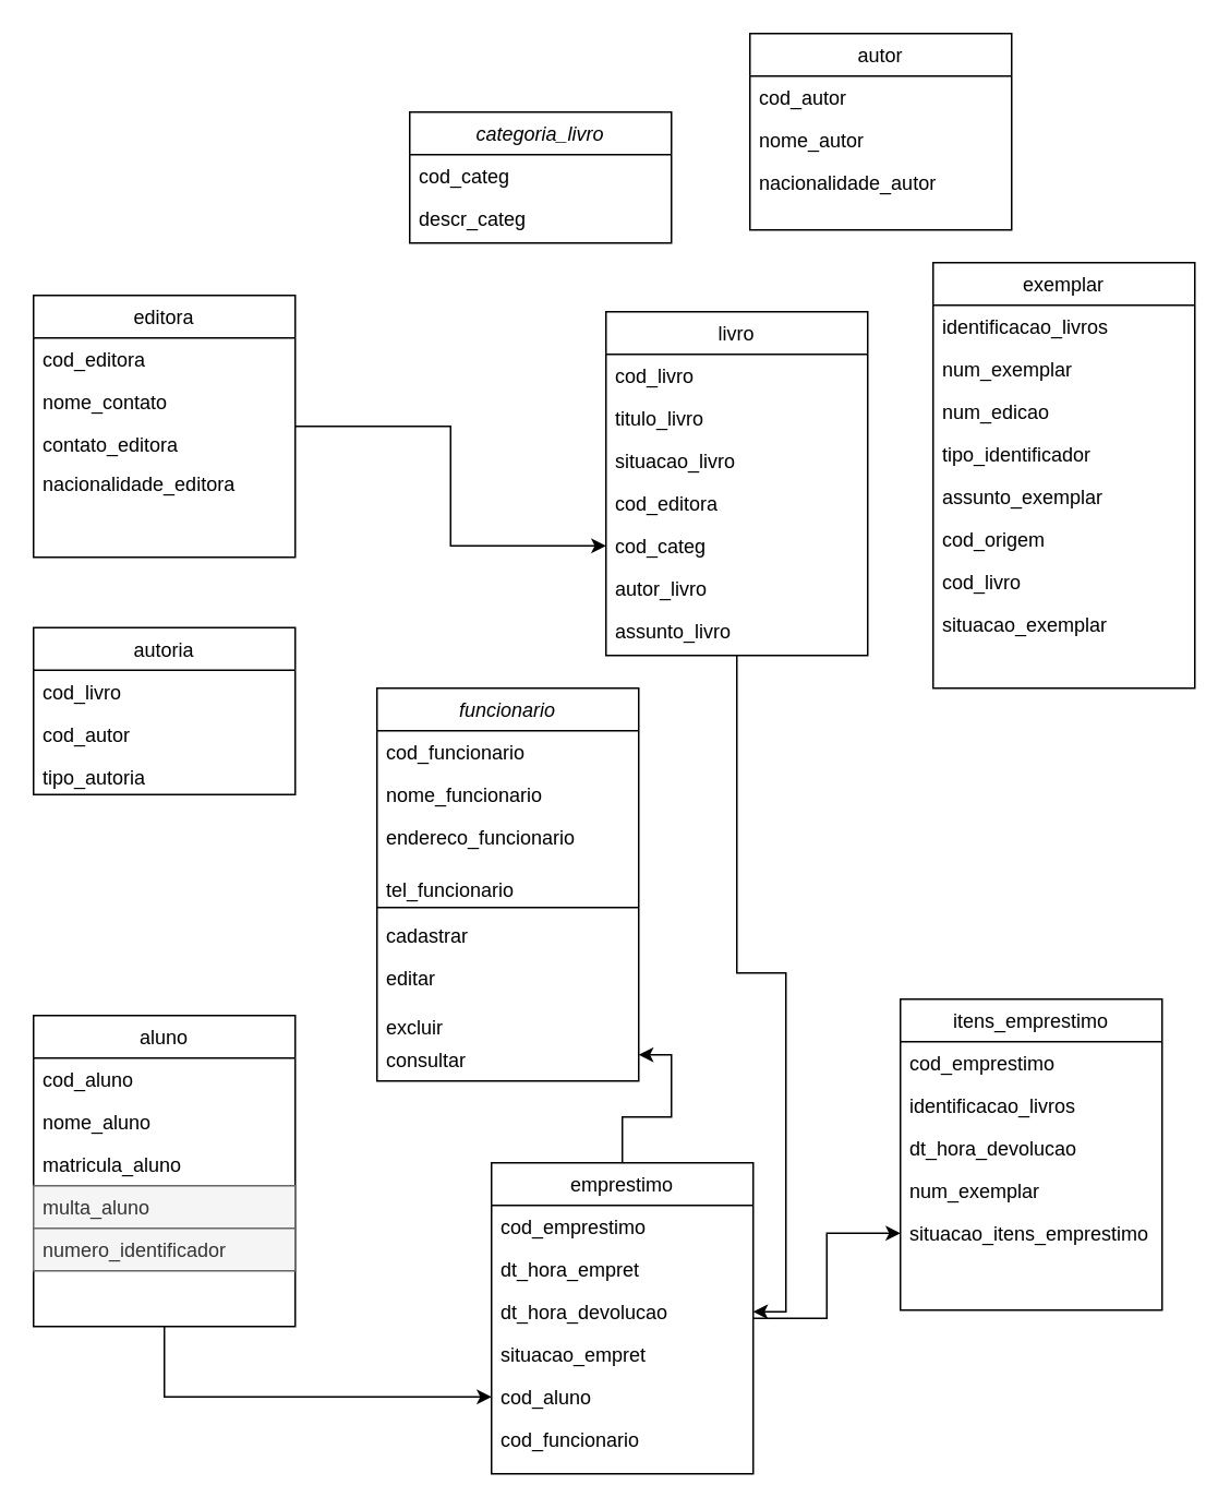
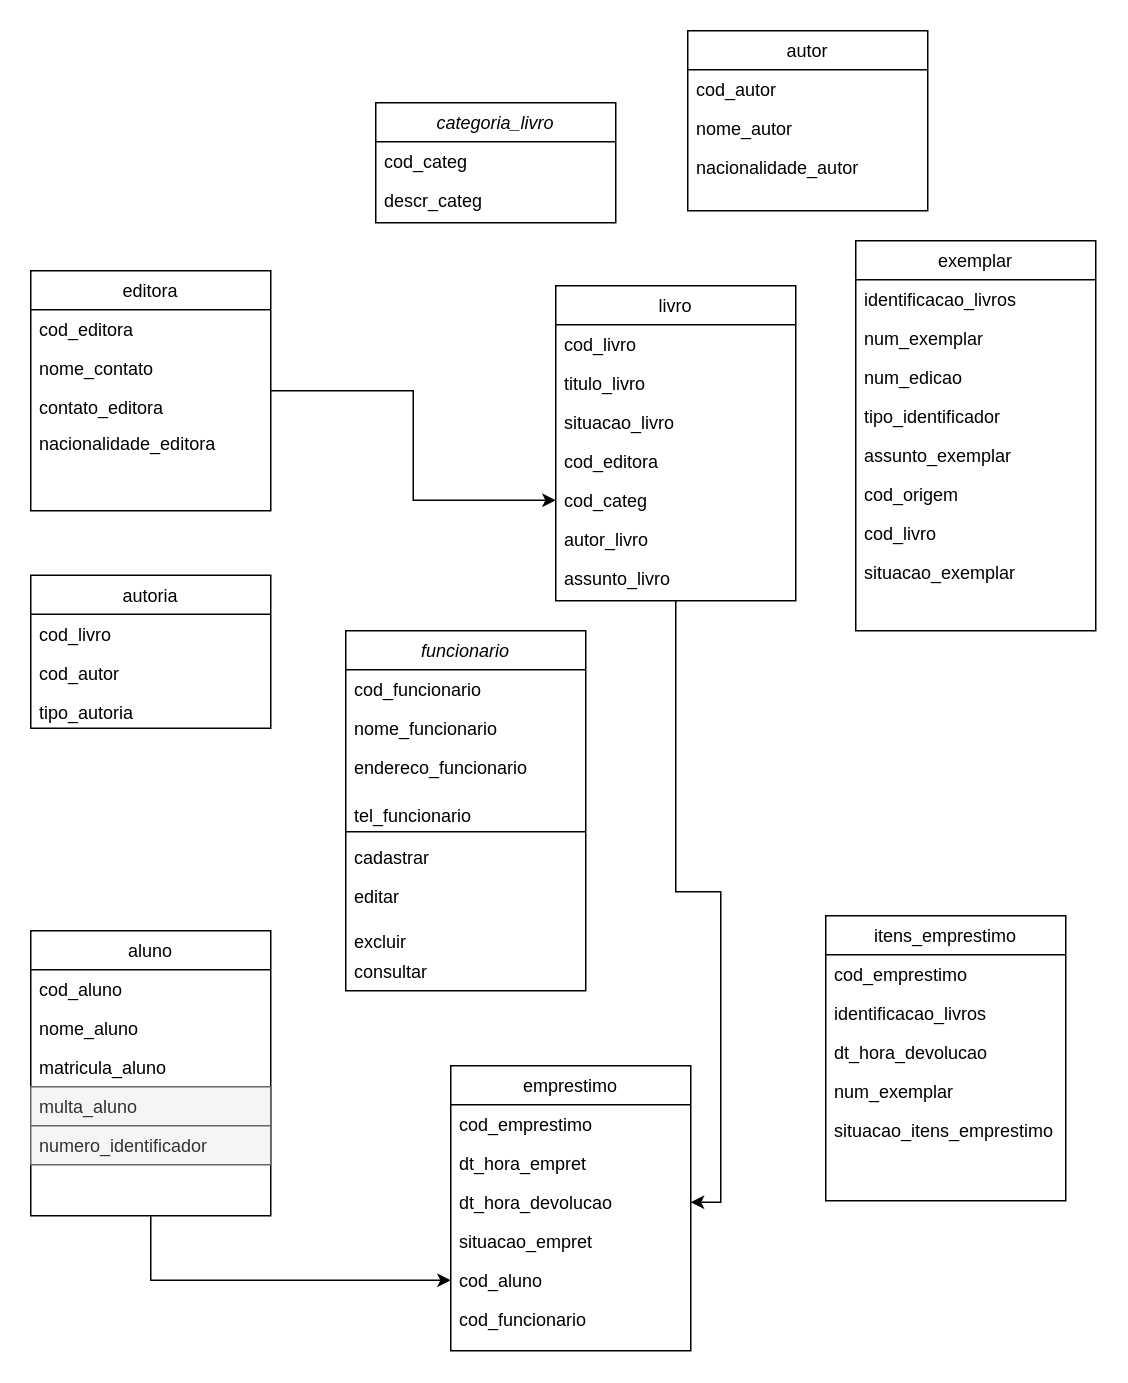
- <mxCell id="44" value="" style="edgeStyle=orthogonalEdgeStyle;rounded=0;orthogonalLoop=1;jettySize=auto;html=1;" edge="1" parent="1" source="46" target="68"><mxGeometry relative="1" as="geometry" /></mxCell>
- <mxCell id="45" value="" style="edgeStyle=orthogonalEdgeStyle;rounded=0;orthogonalLoop=1;jettySize=auto;html=1;" edge="1" parent="1" source="46" target="58"><mxGeometry relative="1" as="geometry" /></mxCell>
